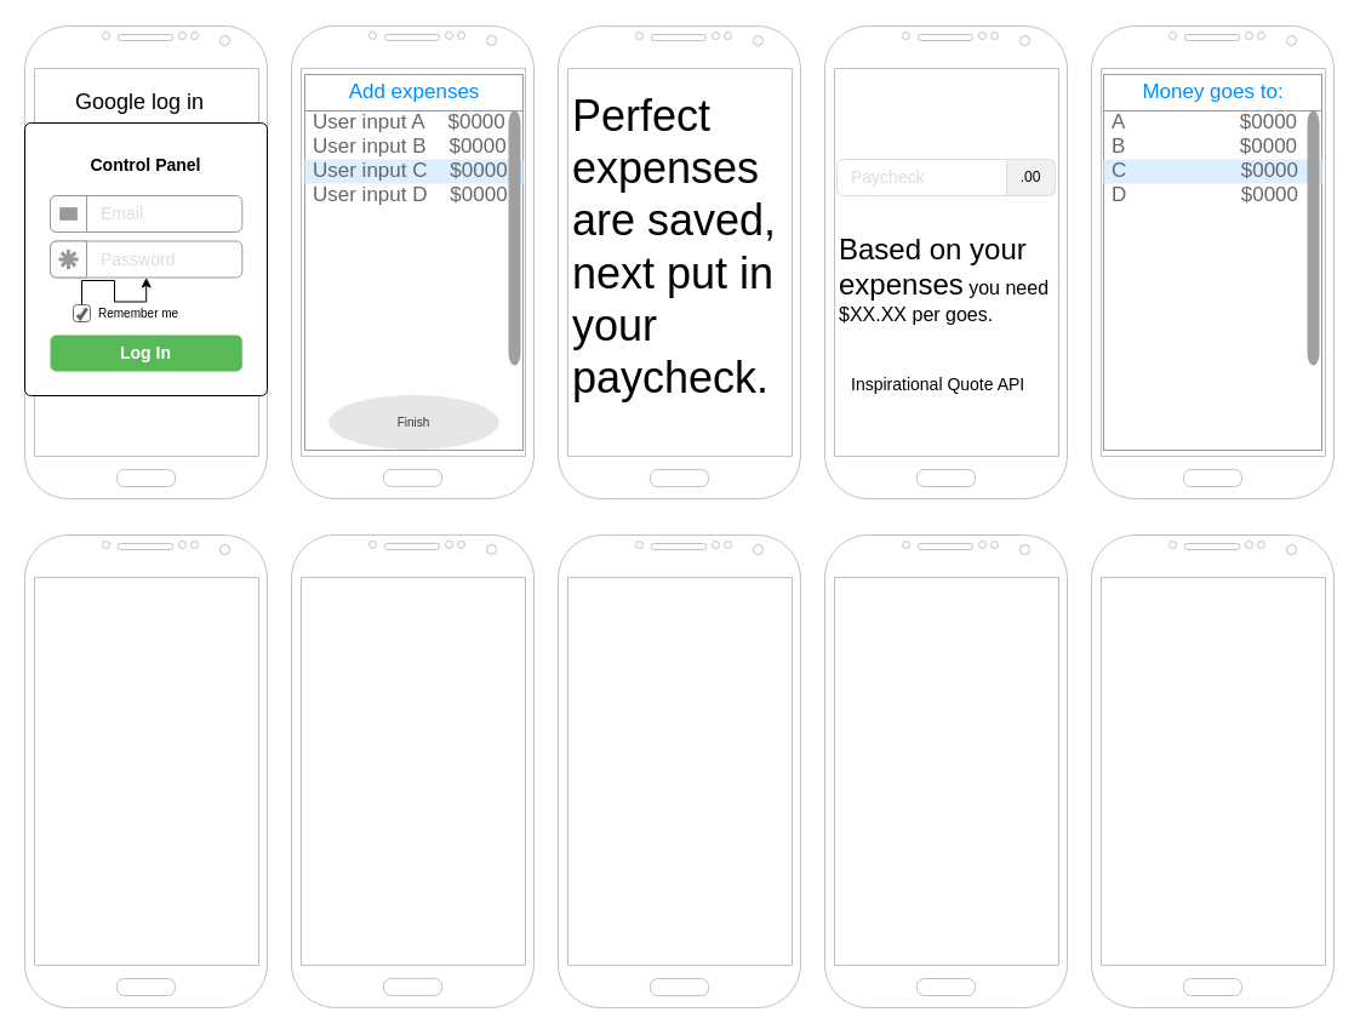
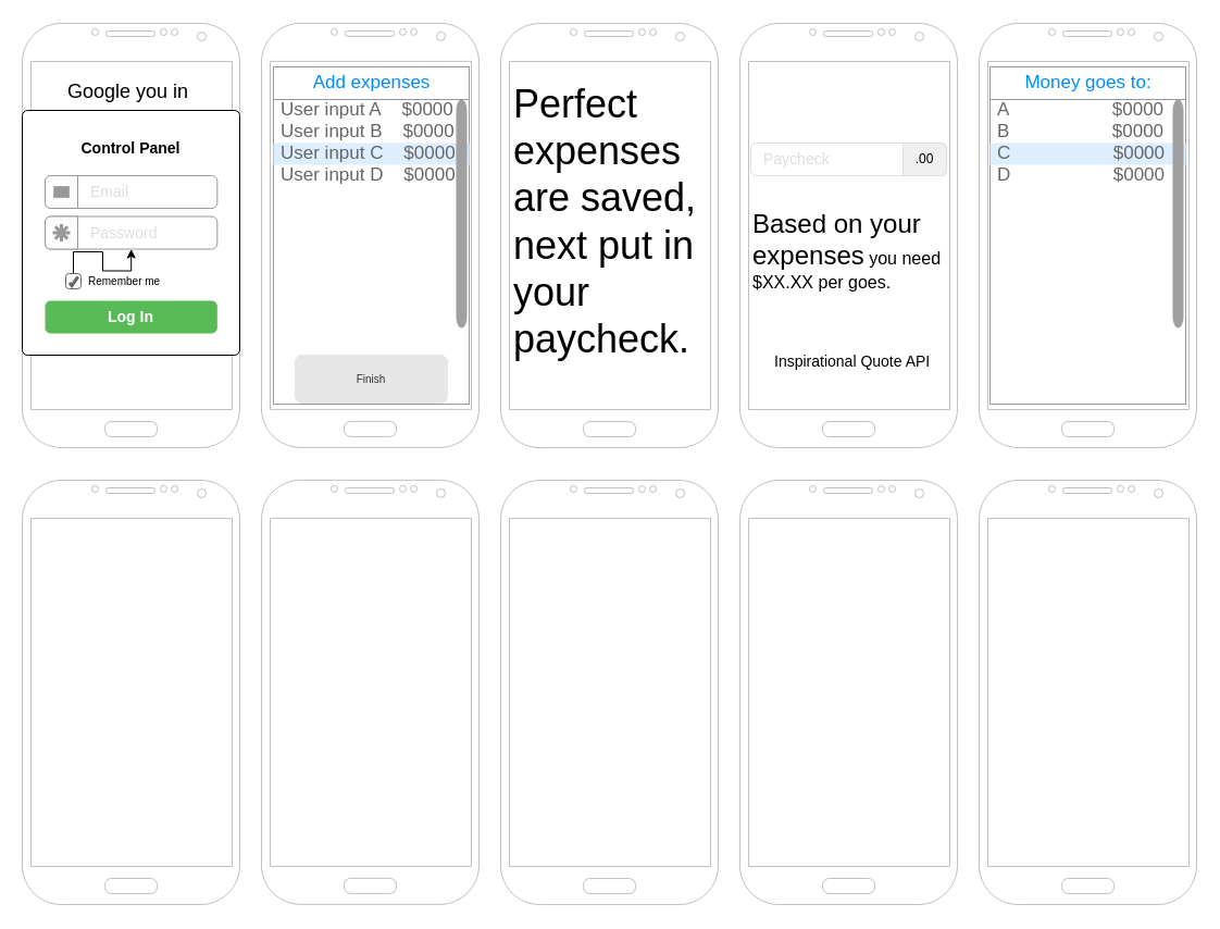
- <mxCell id="22" value="&lt;font style=&quot;font-size: 18px&quot;&gt;Google log in&lt;/font&gt;" style="text;html=1;resizable=0;points=[];autosize=1;align=left;verticalAlign=top;spacingTop=-4;" vertex="1" parent="1"><mxGeometry x="60" y="71" width="120" height="20" as="geometry" /></mxCell>
+ <mxCell id="22" value="&lt;font style=&quot;font-size: 18px&quot;&gt;Google you in&lt;/font&gt;" style="text;html=1;resizable=0;points=[];autosize=1;align=left;verticalAlign=top;spacingTop=-4;" vertex="1" parent="1"><mxGeometry x="60" y="71" width="120" height="20" as="geometry" /></mxCell>
- <mxCell id="35" value="&lt;font style=&quot;font-size: 14px&quot;&gt;Inspirational Quote API&lt;/font&gt;" style="text;html=1;resizable=0;points=[];autosize=1;align=left;verticalAlign=top;spacingTop=-4;" vertex="1" parent="1"><mxGeometry x="700" y="306" width="160" height="20" as="geometry" /></mxCell>
+ <mxCell id="35" value="&lt;font style=&quot;font-size: 14px&quot;&gt;Inspirational Quote API&lt;/font&gt;" style="text;html=1;resizable=0;points=[];autosize=1;align=left;verticalAlign=top;spacingTop=-4;" vertex="1" parent="1"><mxGeometry x="710" y="321" width="160" height="20" as="geometry" /></mxCell>
- <mxCell id="29" value="Finish" style="ellipse;html=1;shadow=0;dashed=0;whiteSpace=wrap;fontSize=10;fillColor=#E6E6E6;align=center;strokeColor=#E6E6E6;fontColor=#333333;" vertex="1" parent="23"><mxGeometry x="20" y="265" width="140" height="44" as="geometry" /></mxCell>
+ <mxCell id="29" value="Finish" style="rounded=1;html=1;shadow=0;dashed=0;whiteSpace=wrap;fontSize=10;fillColor=#E6E6E6;align=center;strokeColor=#E6E6E6;fontColor=#333333;" vertex="1" parent="23"><mxGeometry x="20" y="265" width="140" height="44" as="geometry" /></mxCell>
